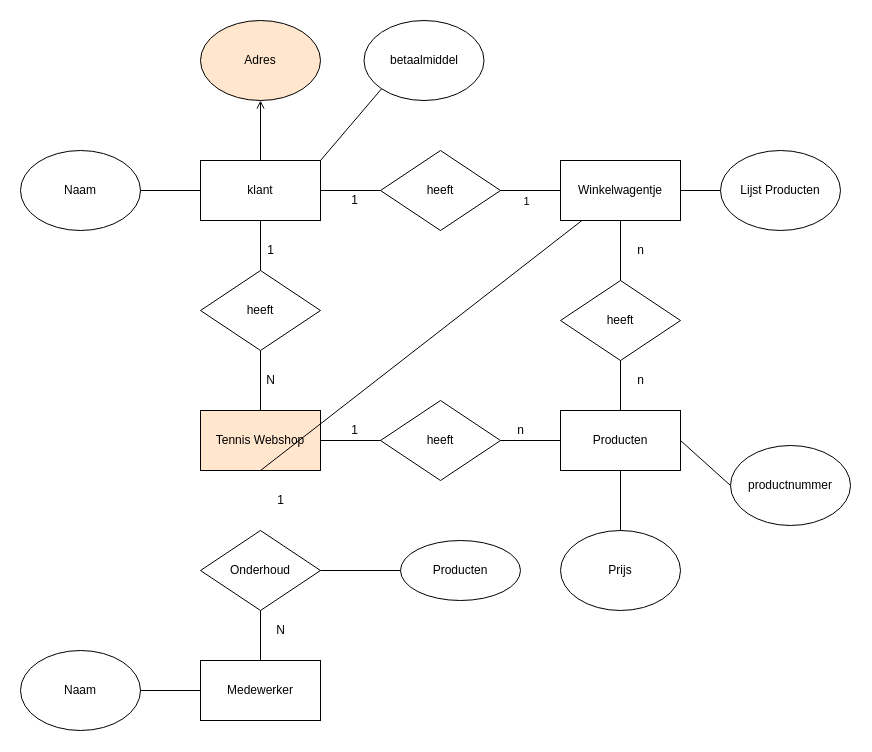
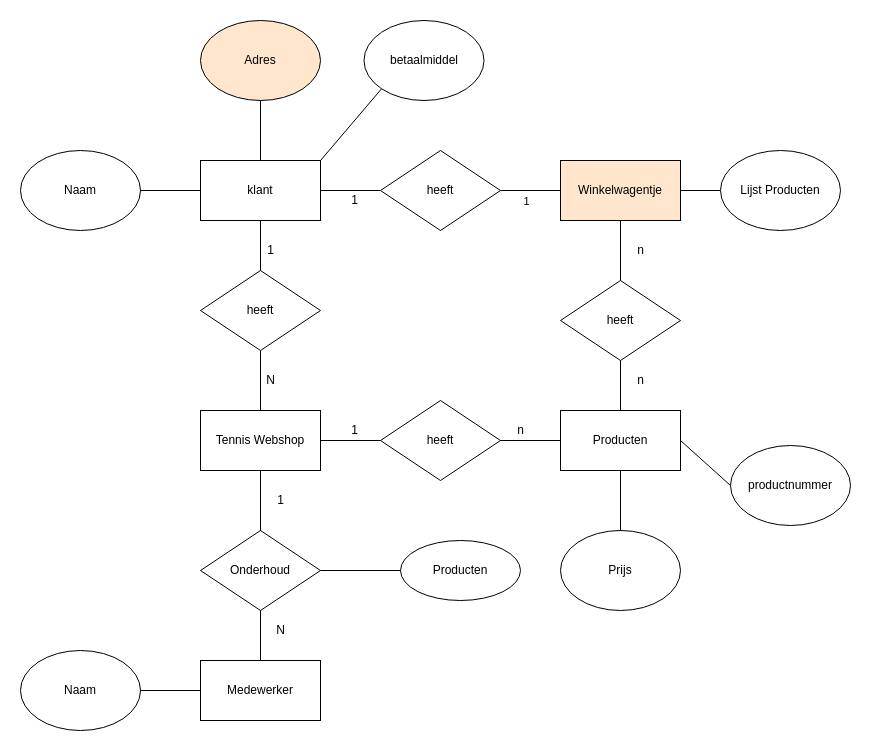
- <mxCell id="10" value="" style="endArrow=open;html=1;entryX=0.5;entryY=1;entryDx=0;entryDy=0;exitX=0.5;exitY=0;exitDx=0;exitDy=0;" edge="1" parent="1" source="2" target="4"><mxGeometry width="50" height="50" relative="1" as="geometry"><mxPoint x="240" y="280" as="sourcePoint" /><mxPoint x="290" y="230" as="targetPoint" /></mxGeometry></mxCell>
+ <mxCell id="10" value="" style="endArrow=none;html=1;entryX=0.5;entryY=1;entryDx=0;entryDy=0;exitX=0.5;exitY=0;exitDx=0;exitDy=0;" edge="1" parent="1" source="2" target="4"><mxGeometry width="50" height="50" relative="1" as="geometry"><mxPoint x="240" y="280" as="sourcePoint" /><mxPoint x="290" y="230" as="targetPoint" /></mxGeometry></mxCell>
- <mxCell id="35" value="Winkelwagentje" style="rounded=0;whiteSpace=wrap;html=1;" vertex="1" parent="1"><mxGeometry x="560" y="160" width="120" height="60" as="geometry" /></mxCell>
+ <mxCell id="35" value="Winkelwagentje" style="rounded=0;whiteSpace=wrap;html=1;fillColor=#ffe6cc;" vertex="1" parent="1"><mxGeometry x="560" y="160" width="120" height="60" as="geometry" /></mxCell>
- <mxCell id="28" value="" style="endArrow=none;html=1;exitX=0.5;exitY=1;exitDx=0;exitDy=0;" edge="1" parent="1" source="14" target="35"><mxGeometry width="50" height="50" relative="1" as="geometry"><mxPoint x="480" y="480" as="sourcePoint" /><mxPoint x="530" y="430" as="targetPoint" /></mxGeometry></mxCell>
+ <mxCell id="28" value="" style="endArrow=none;html=1;exitX=0.5;exitY=1;exitDx=0;exitDy=0;entryX=0.5;entryY=0;entryDx=0;entryDy=0;" edge="1" parent="1" source="14" target="26"><mxGeometry width="50" height="50" relative="1" as="geometry"><mxPoint x="480" y="480" as="sourcePoint" /><mxPoint x="530" y="430" as="targetPoint" /></mxGeometry></mxCell>
- <mxCell id="14" value="Tennis Webshop" style="rounded=0;whiteSpace=wrap;html=1;fillColor=#ffe6cc;" vertex="1" parent="1"><mxGeometry x="200" y="410" width="120" height="60" as="geometry" /></mxCell>
+ <mxCell id="14" value="Tennis Webshop" style="rounded=0;whiteSpace=wrap;html=1;" vertex="1" parent="1"><mxGeometry x="200" y="410" width="120" height="60" as="geometry" /></mxCell>
